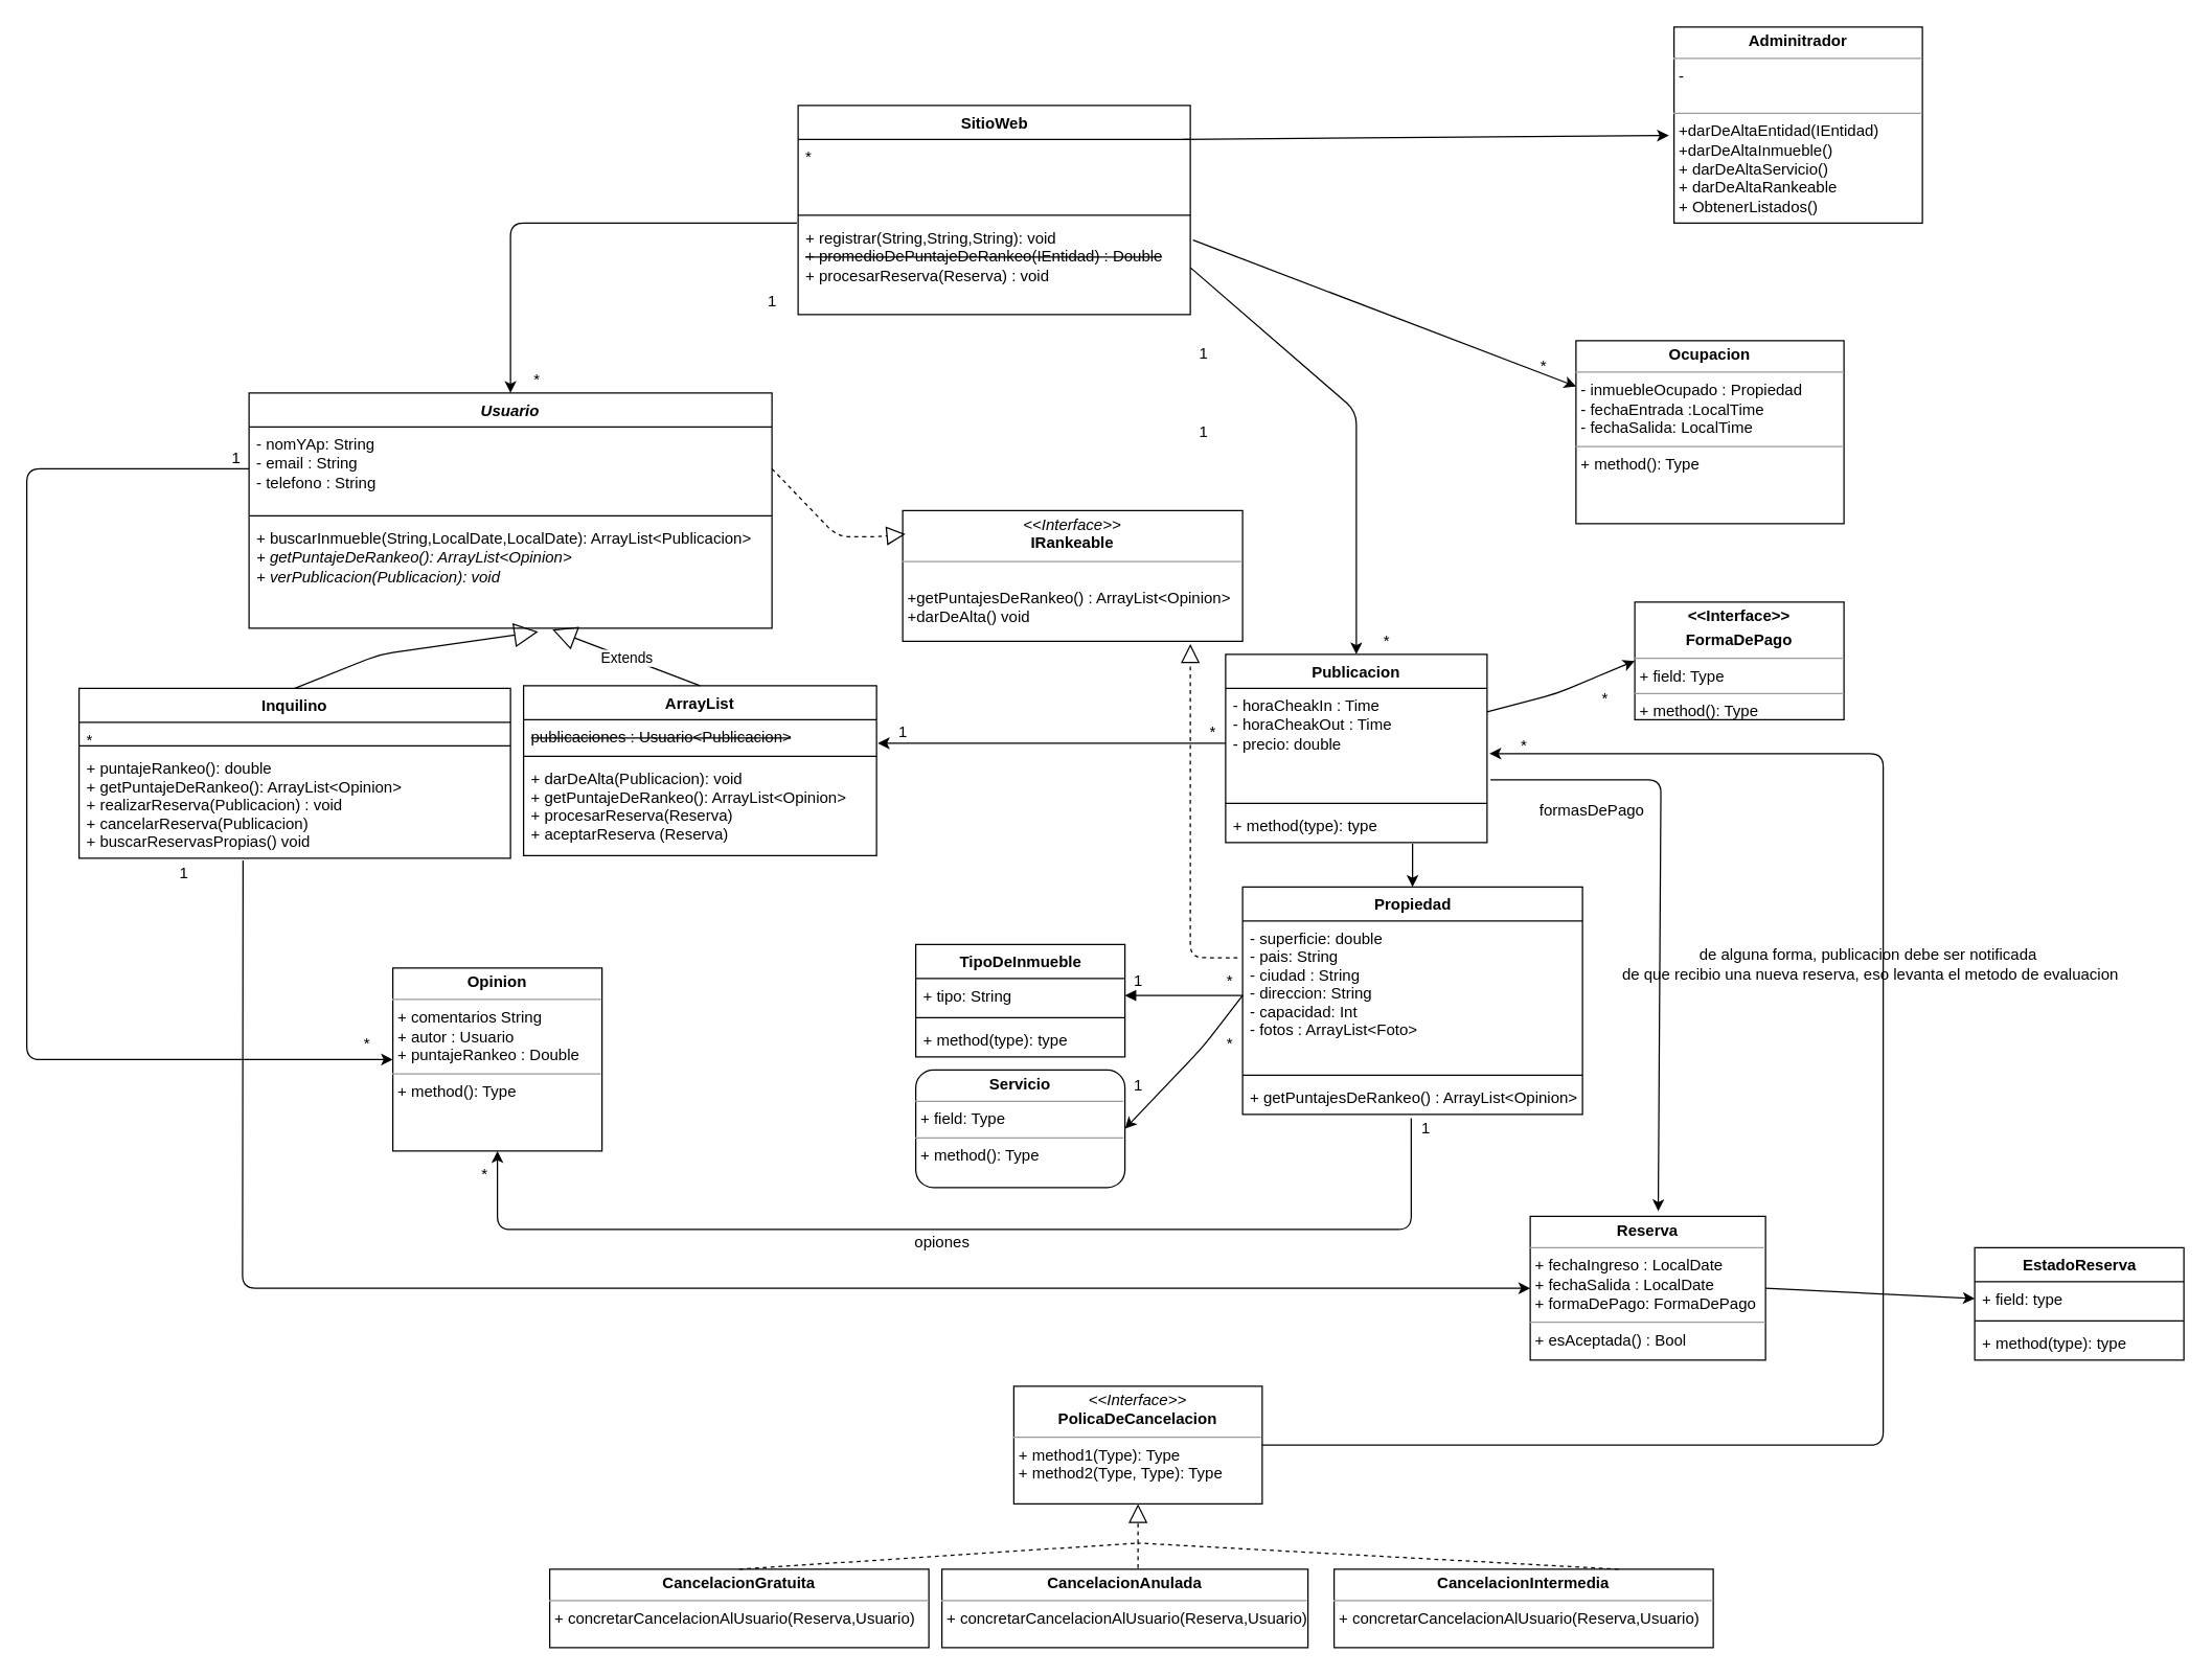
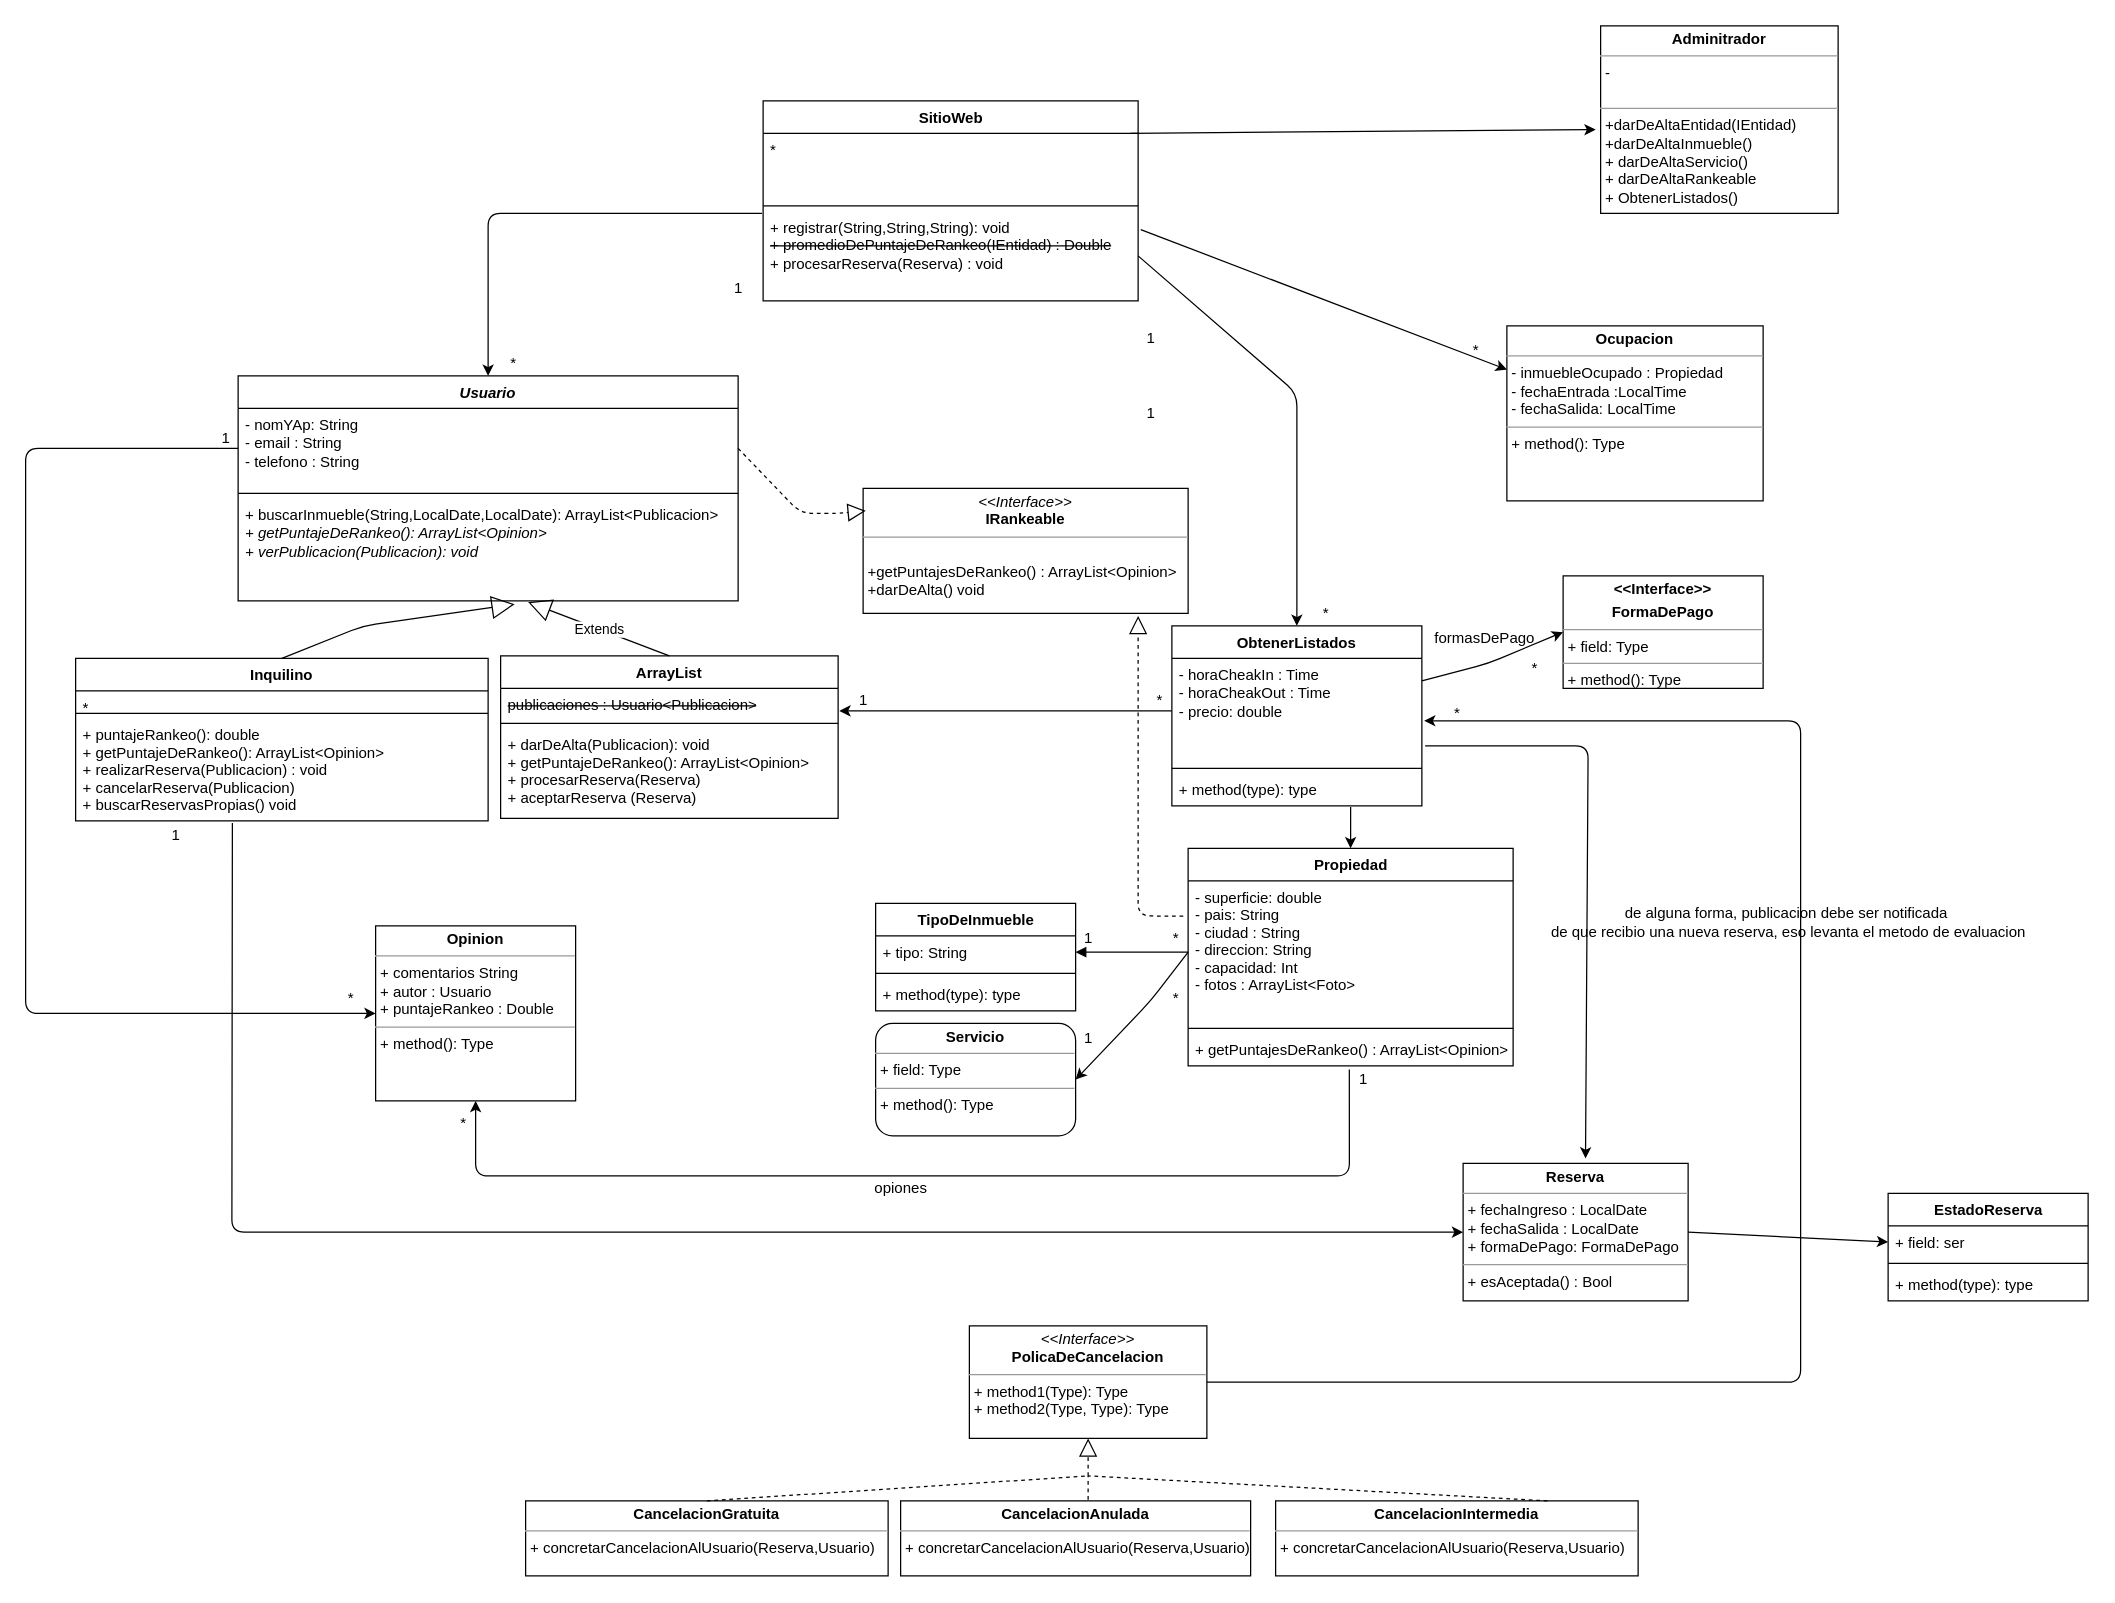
- <mxCell id="14" value="Publicacion" style="swimlane;fontStyle=1;align=center;verticalAlign=top;childLayout=stackLayout;horizontal=1;startSize=26;horizontalStack=0;resizeParent=1;resizeParentMax=0;resizeLast=0;collapsible=1;marginBottom=0;" parent="1" vertex="1"><mxGeometry x="937" y="500" width="200" height="144" as="geometry" /></mxCell>
+ <mxCell id="14" value="ObtenerListados" style="swimlane;fontStyle=1;align=center;verticalAlign=top;childLayout=stackLayout;horizontal=1;startSize=26;horizontalStack=0;resizeParent=1;resizeParentMax=0;resizeLast=0;collapsible=1;marginBottom=0;" parent="1" vertex="1"><mxGeometry x="937" y="500" width="200" height="144" as="geometry" /></mxCell>
- <mxCell id="52" value="formasDePago" style="text;html=1;align=center;verticalAlign=middle;resizable=0;points=[];autosize=1;" parent="1" vertex="1"><mxGeometry x="1167" y="610" width="100" height="20" as="geometry" /></mxCell>
+ <mxCell id="52" value="formasDePago" style="text;html=1;align=center;verticalAlign=middle;resizable=0;points=[];autosize=1;" parent="1" vertex="1"><mxGeometry x="1137" y="500" width="100" height="20" as="geometry" /></mxCell>
- <mxCell id="86" value="+ field: type" style="text;strokeColor=none;fillColor=none;align=left;verticalAlign=top;spacingLeft=4;spacingRight=4;overflow=hidden;rotatable=0;points=[[0,0.5],[1,0.5]];portConstraint=eastwest;" vertex="1" parent="85"><mxGeometry y="26" width="160" height="26" as="geometry" /></mxCell>
+ <mxCell id="86" value="+ field: ser" style="text;strokeColor=none;fillColor=none;align=left;verticalAlign=top;spacingLeft=4;spacingRight=4;overflow=hidden;rotatable=0;points=[[0,0.5],[1,0.5]];portConstraint=eastwest;" vertex="1" parent="85"><mxGeometry y="26" width="160" height="26" as="geometry" /></mxCell>
